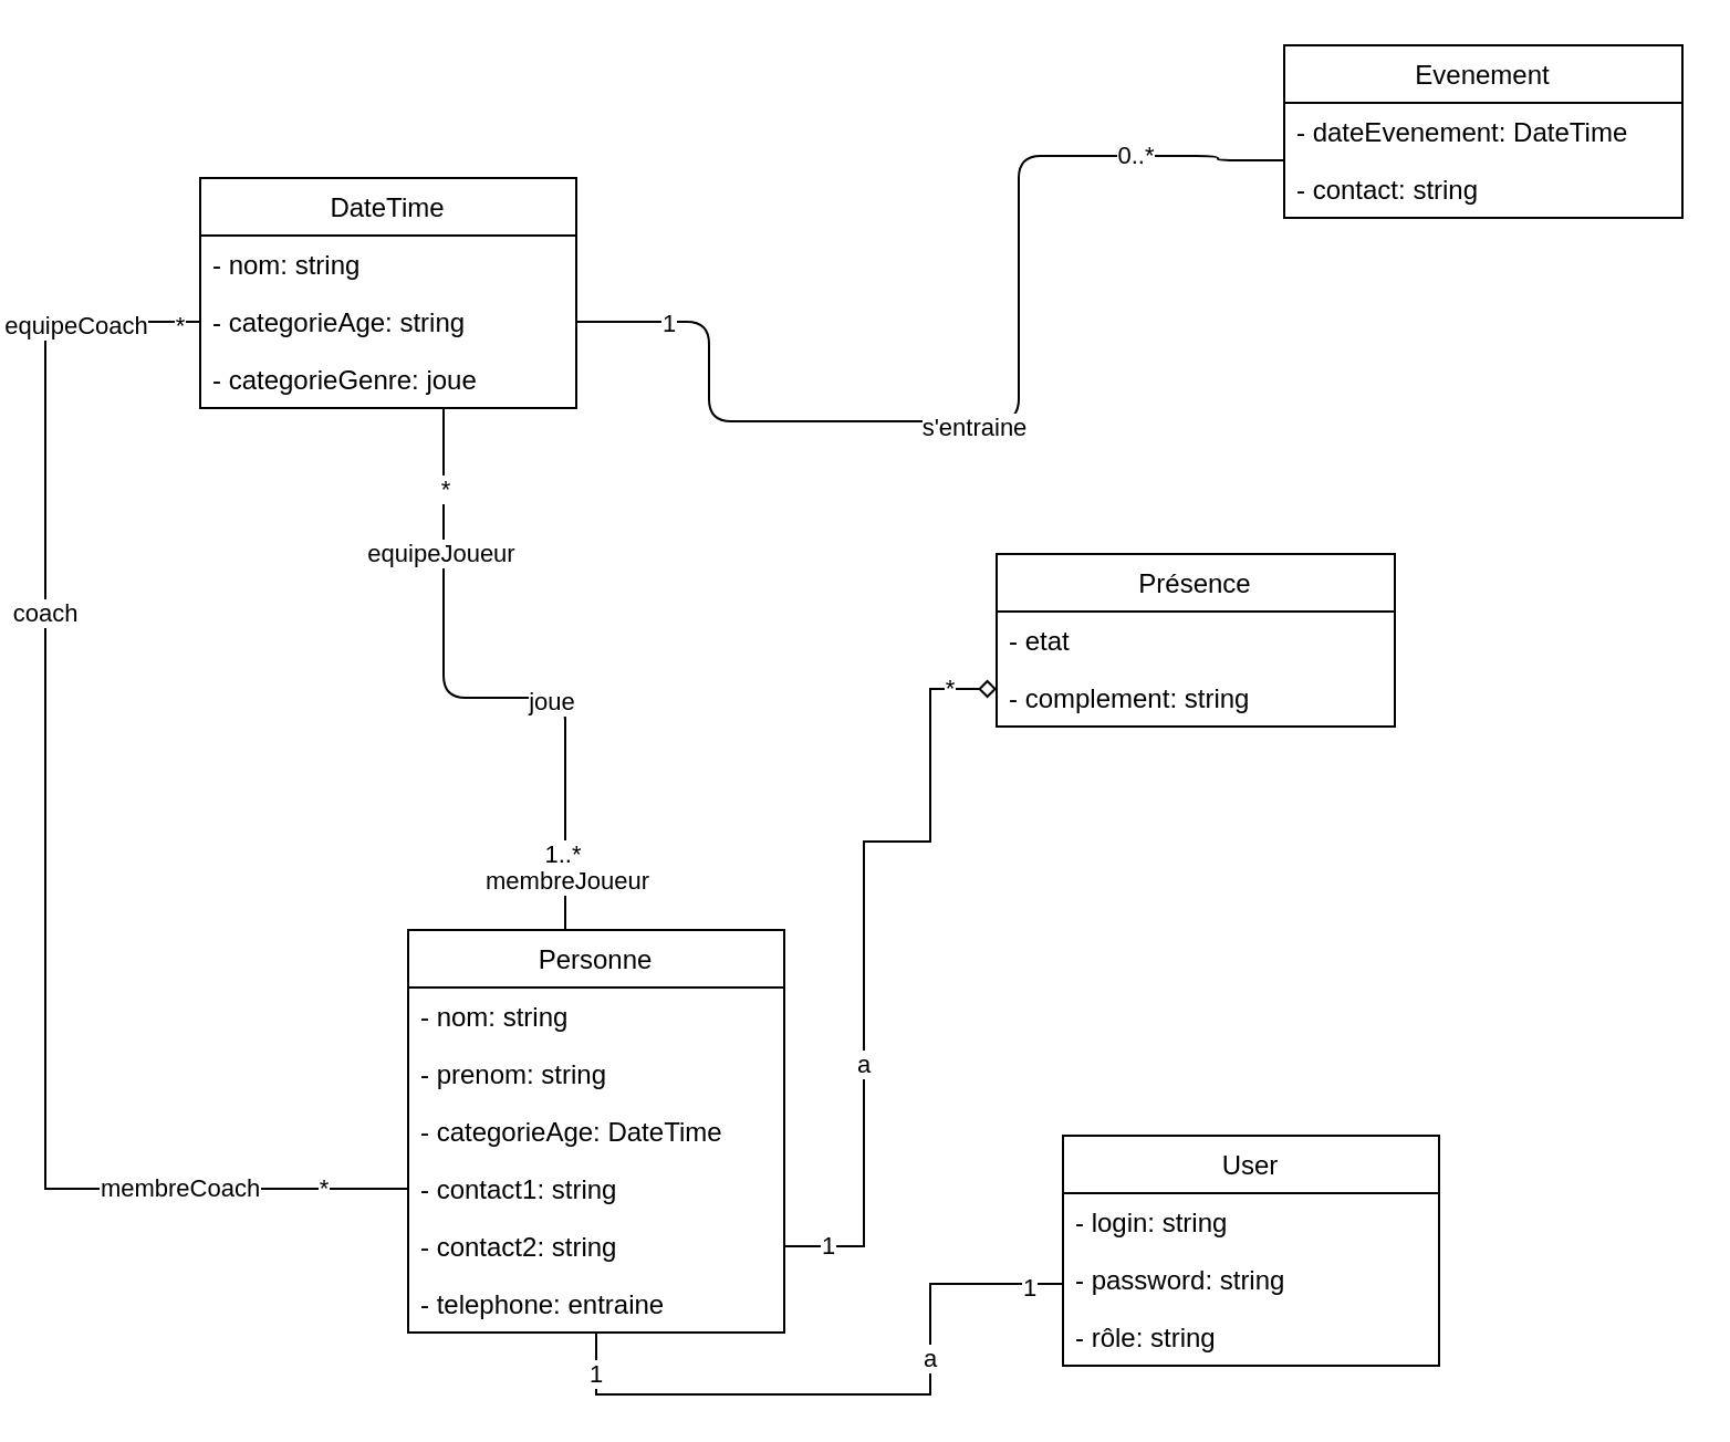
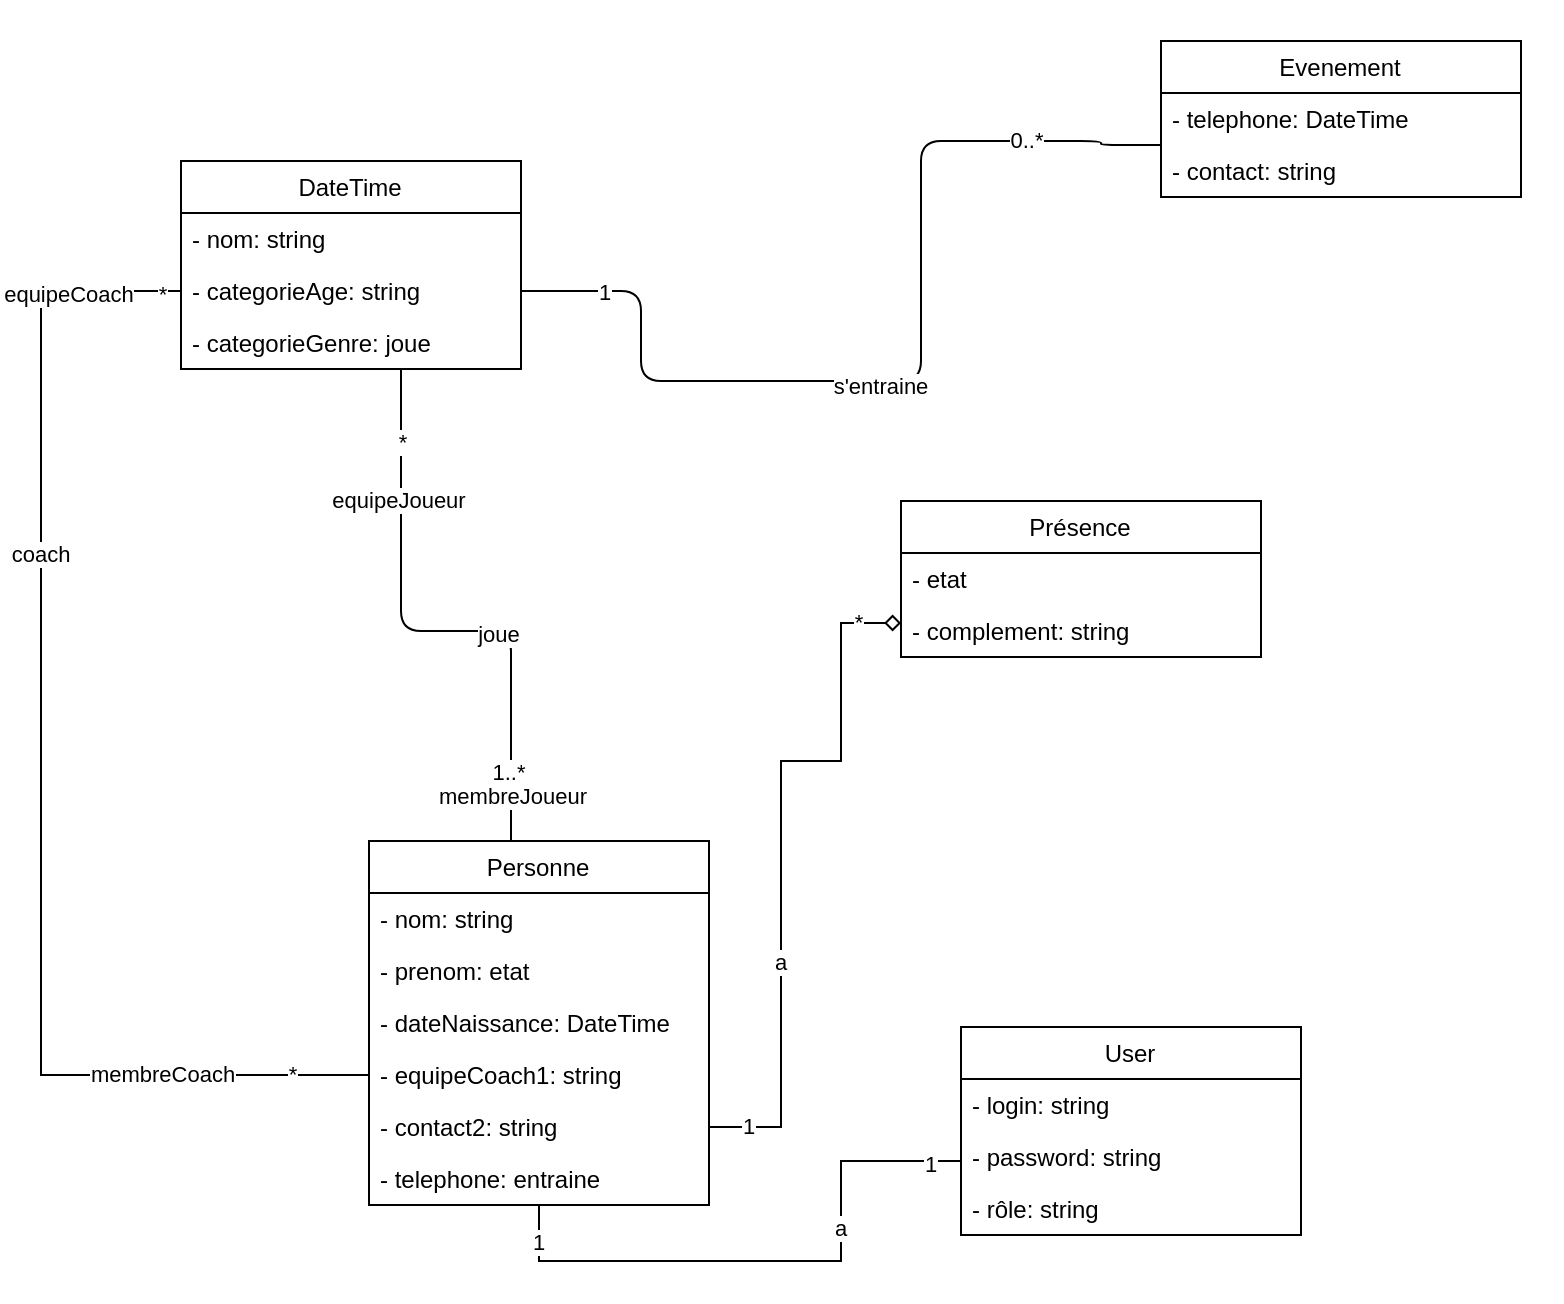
- <mxCell id="20" value="- dateEvenement: DateTime" style="text;strokeColor=none;fillColor=none;align=left;verticalAlign=top;spacingLeft=4;spacingRight=4;overflow=hidden;rotatable=0;points=[[0,0.5],[1,0.5]];portConstraint=eastwest;" parent="19" vertex="1"><mxGeometry y="26" width="180" height="26" as="geometry" /></mxCell>
+ <mxCell id="20" value="- telephone: DateTime" style="text;strokeColor=none;fillColor=none;align=left;verticalAlign=top;spacingLeft=4;spacingRight=4;overflow=hidden;rotatable=0;points=[[0,0.5],[1,0.5]];portConstraint=eastwest;" parent="19" vertex="1"><mxGeometry y="26" width="180" height="26" as="geometry" /></mxCell>
- <mxCell id="4" value="- prenom: string" style="text;strokeColor=none;fillColor=none;align=left;verticalAlign=top;spacingLeft=4;spacingRight=4;overflow=hidden;rotatable=0;points=[[0,0.5],[1,0.5]];portConstraint=eastwest;" parent="2" vertex="1"><mxGeometry y="52" width="170" height="26" as="geometry" /></mxCell>
+ <mxCell id="4" value="- prenom: etat" style="text;strokeColor=none;fillColor=none;align=left;verticalAlign=top;spacingLeft=4;spacingRight=4;overflow=hidden;rotatable=0;points=[[0,0.5],[1,0.5]];portConstraint=eastwest;" parent="2" vertex="1"><mxGeometry y="52" width="170" height="26" as="geometry" /></mxCell>
- <mxCell id="5" value="- categorieAge: DateTime" style="text;strokeColor=none;fillColor=none;align=left;verticalAlign=top;spacingLeft=4;spacingRight=4;overflow=hidden;rotatable=0;points=[[0,0.5],[1,0.5]];portConstraint=eastwest;" parent="2" vertex="1"><mxGeometry y="78" width="170" height="26" as="geometry" /></mxCell>
+ <mxCell id="5" value="- dateNaissance: DateTime" style="text;strokeColor=none;fillColor=none;align=left;verticalAlign=top;spacingLeft=4;spacingRight=4;overflow=hidden;rotatable=0;points=[[0,0.5],[1,0.5]];portConstraint=eastwest;" parent="2" vertex="1"><mxGeometry y="78" width="170" height="26" as="geometry" /></mxCell>
- <mxCell id="6" value="- contact1: string" style="text;strokeColor=none;fillColor=none;align=left;verticalAlign=top;spacingLeft=4;spacingRight=4;overflow=hidden;rotatable=0;points=[[0,0.5],[1,0.5]];portConstraint=eastwest;" parent="2" vertex="1"><mxGeometry y="104" width="170" height="26" as="geometry" /></mxCell>
+ <mxCell id="6" value="- equipeCoach1: string" style="text;strokeColor=none;fillColor=none;align=left;verticalAlign=top;spacingLeft=4;spacingRight=4;overflow=hidden;rotatable=0;points=[[0,0.5],[1,0.5]];portConstraint=eastwest;" parent="2" vertex="1"><mxGeometry y="104" width="170" height="26" as="geometry" /></mxCell>
